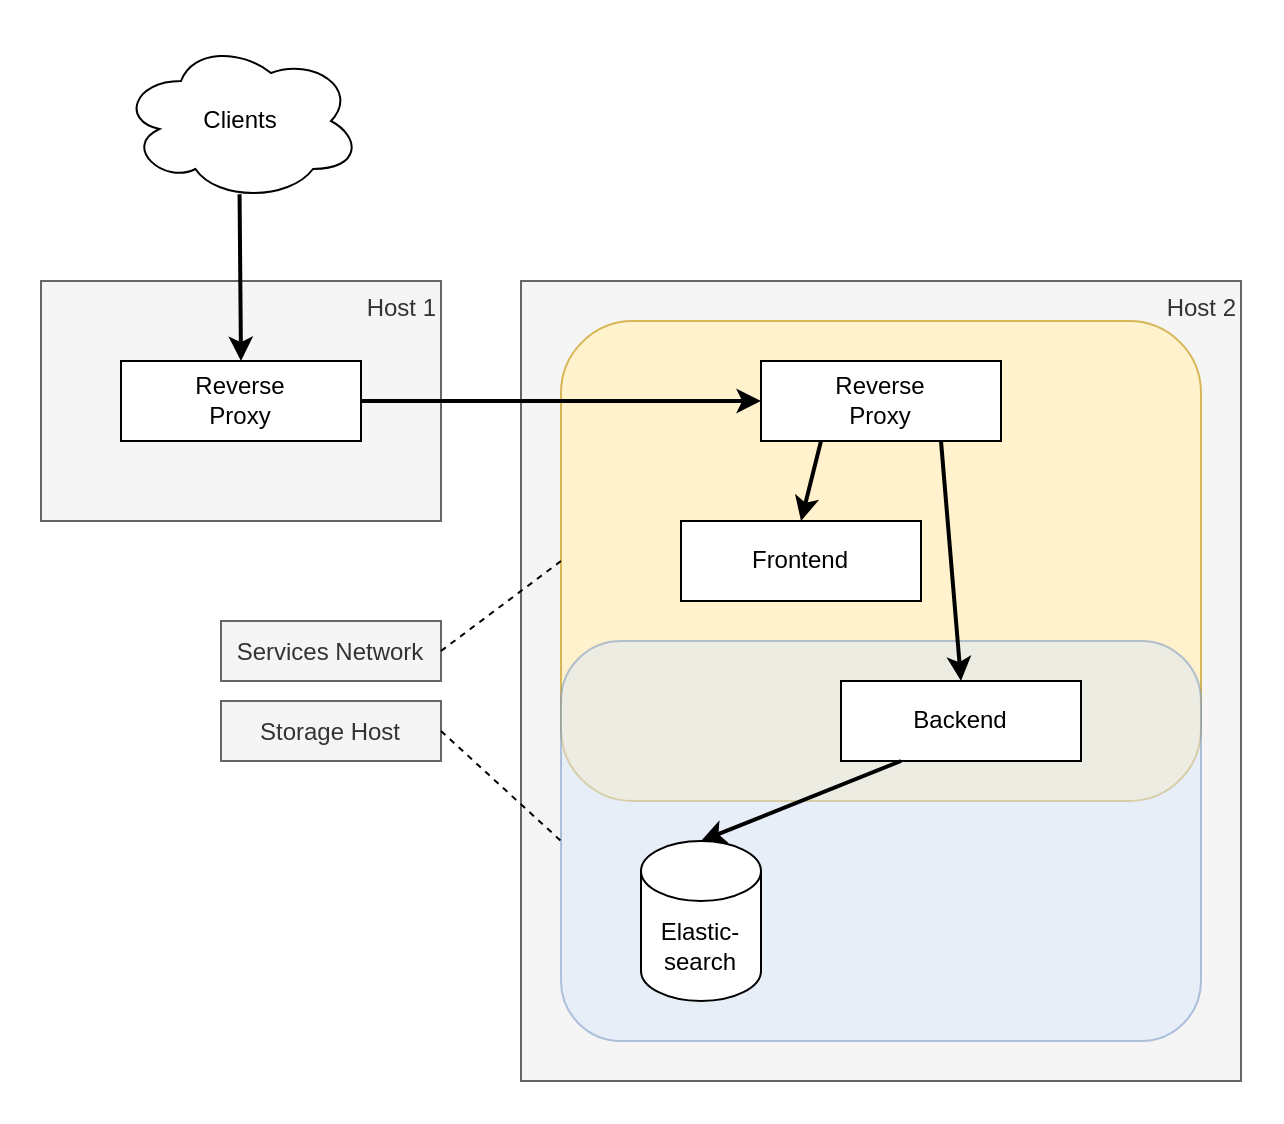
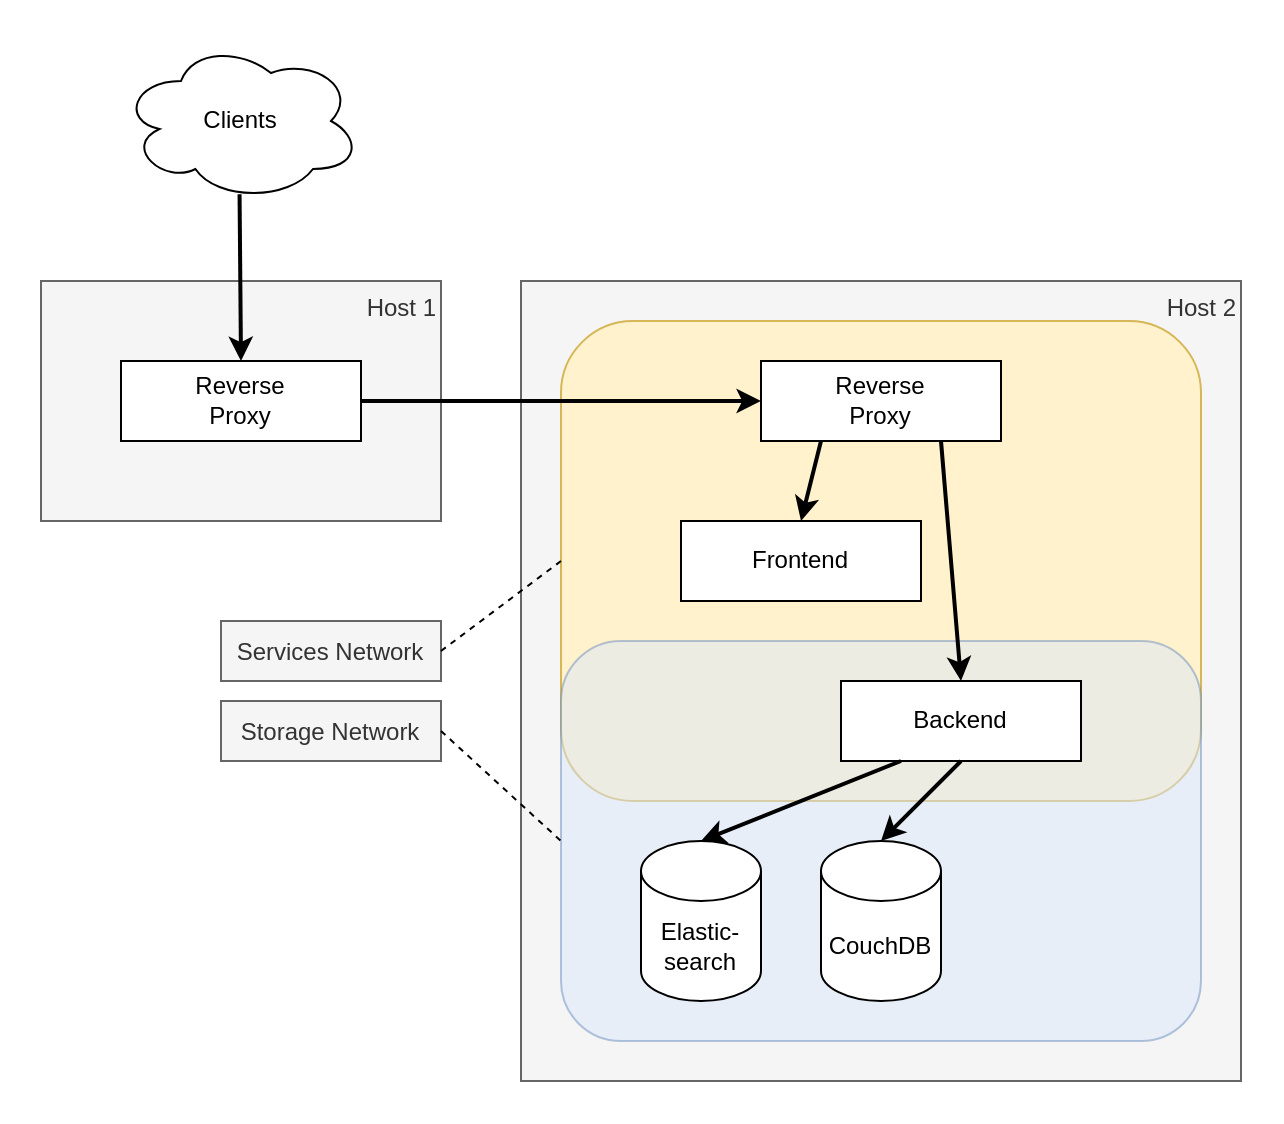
- <mxCell id="20" value="Storage Host" style="text;strokeColor=#666666;fillColor=#f5f5f5;align=center;verticalAlign=middle;spacingLeft=4;spacingRight=4;overflow=hidden;points=[[0,0.5],[1,0.5]];portConstraint=eastwest;rotatable=0;rounded=0;fontColor=#333333;" vertex="1" parent="1"><mxGeometry x="110" y="350" width="110" height="30" as="geometry" /></mxCell>
+ <mxCell id="20" value="Storage Network" style="text;strokeColor=#666666;fillColor=#f5f5f5;align=center;verticalAlign=middle;spacingLeft=4;spacingRight=4;overflow=hidden;points=[[0,0.5],[1,0.5]];portConstraint=eastwest;rotatable=0;rounded=0;fontColor=#333333;" vertex="1" parent="1"><mxGeometry x="110" y="350" width="110" height="30" as="geometry" /></mxCell>
+ <mxCell id="17" value="" style="endArrow=classic;html=1;rounded=0;exitX=0.5;exitY=1;exitDx=0;exitDy=0;entryX=0.5;entryY=0;entryDx=0;entryDy=0;entryPerimeter=0;strokeWidth=2;" edge="1" parent="1" source="12" target="10"><mxGeometry width="50" height="50" relative="1" as="geometry"><mxPoint x="480" y="390" as="sourcePoint" /><mxPoint x="530" y="340" as="targetPoint" /></mxGeometry></mxCell>
+ <mxCell id="10" value="CouchDB" style="shape=cylinder3;whiteSpace=wrap;html=1;boundedLbl=1;backgroundOutline=1;size=15;rounded=0;" vertex="1" parent="1"><mxGeometry x="410" y="420" width="60" height="80" as="geometry" /></mxCell>
